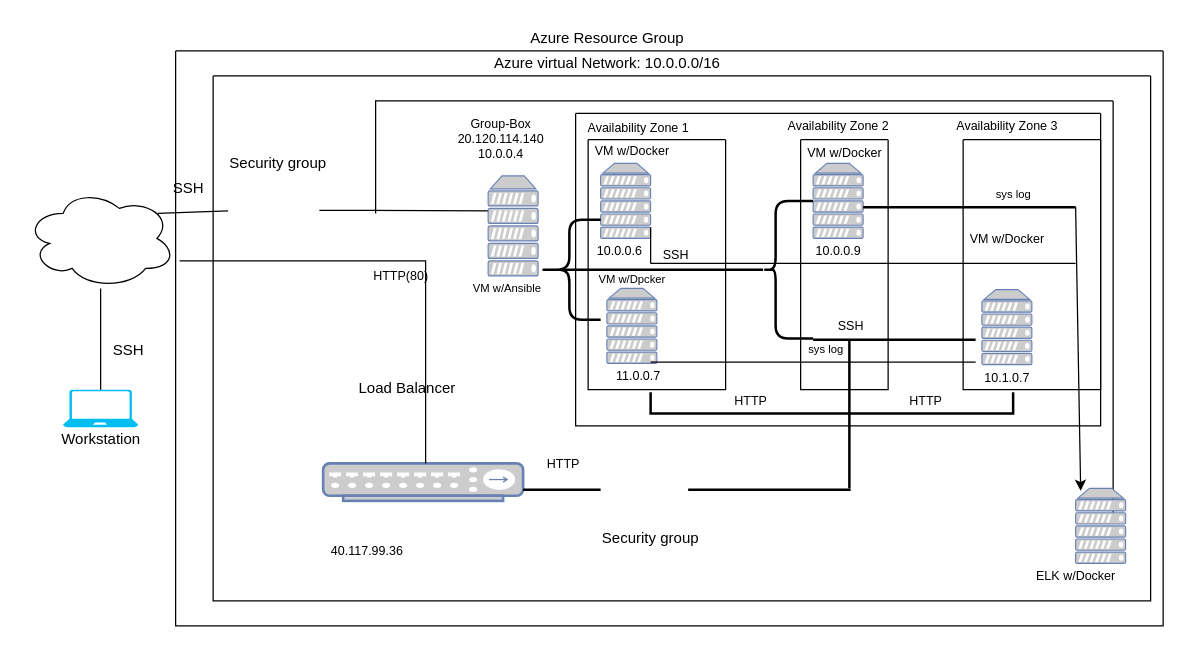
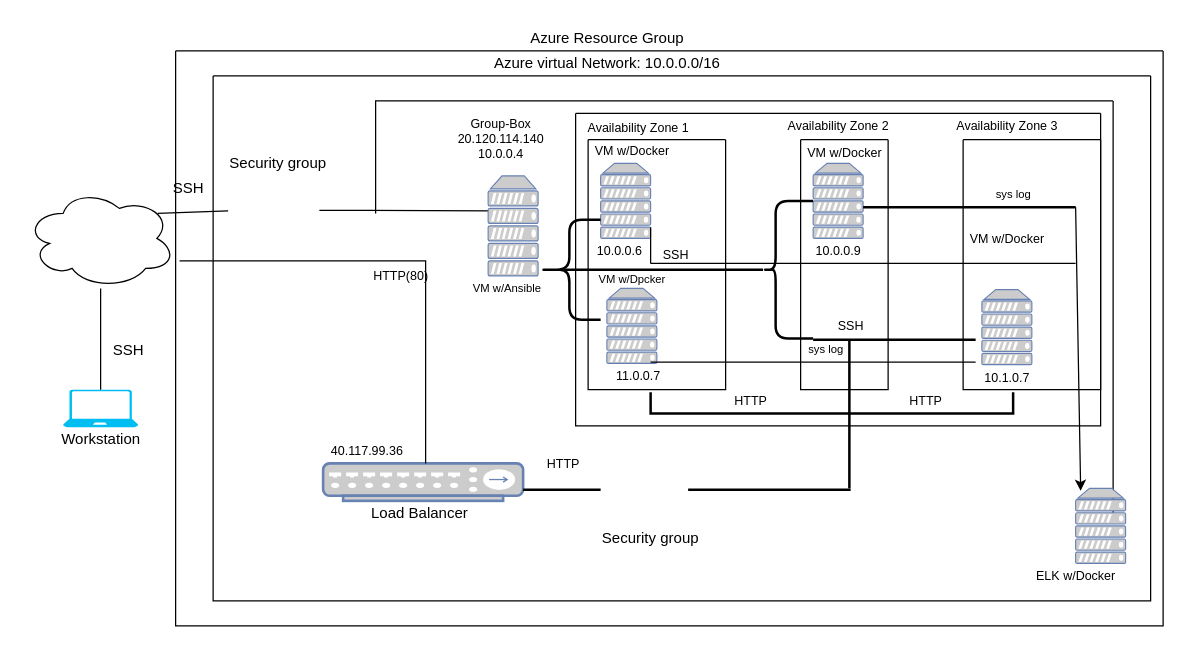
- <mxCell id="12" value="Load Balancer" style="text;html=1;resizable=0;autosize=1;align=center;verticalAlign=middle;points=[];fillColor=none;strokeColor=none;rounded=0;" vertex="1" parent="7"><mxGeometry x="110" y="240" width="90" height="20" as="geometry" /></mxCell>
+ <mxCell id="12" value="Load Balancer" style="text;html=1;resizable=0;autosize=1;align=center;verticalAlign=middle;points=[];fillColor=none;strokeColor=none;rounded=0;" vertex="1" parent="7"><mxGeometry x="120" y="340" width="90" height="20" as="geometry" /></mxCell>
- <mxCell id="14" value="40.117.99.36" style="text;html=1;resizable=0;autosize=1;align=center;verticalAlign=middle;points=[];fillColor=none;strokeColor=none;rounded=0;fontSize=10;" vertex="1" parent="7"><mxGeometry x="88" y="370" width="70" height="20" as="geometry" /></mxCell>
+ <mxCell id="14" value="40.117.99.36" style="text;html=1;resizable=0;autosize=1;align=center;verticalAlign=middle;points=[];fillColor=none;strokeColor=none;rounded=0;fontSize=10;" vertex="1" parent="7"><mxGeometry x="88" y="290" width="70" height="20" as="geometry" /></mxCell>
